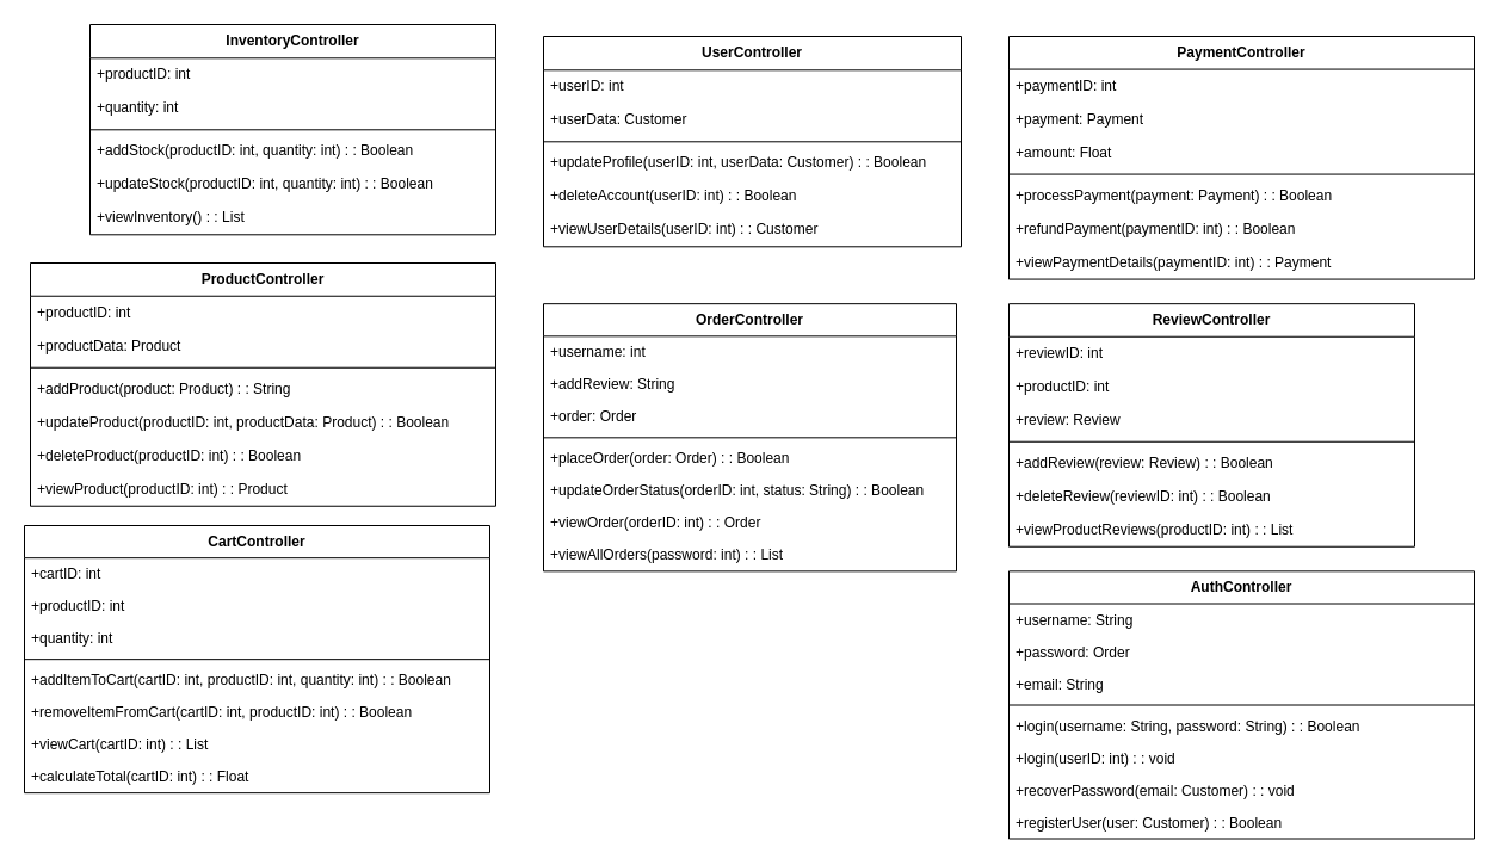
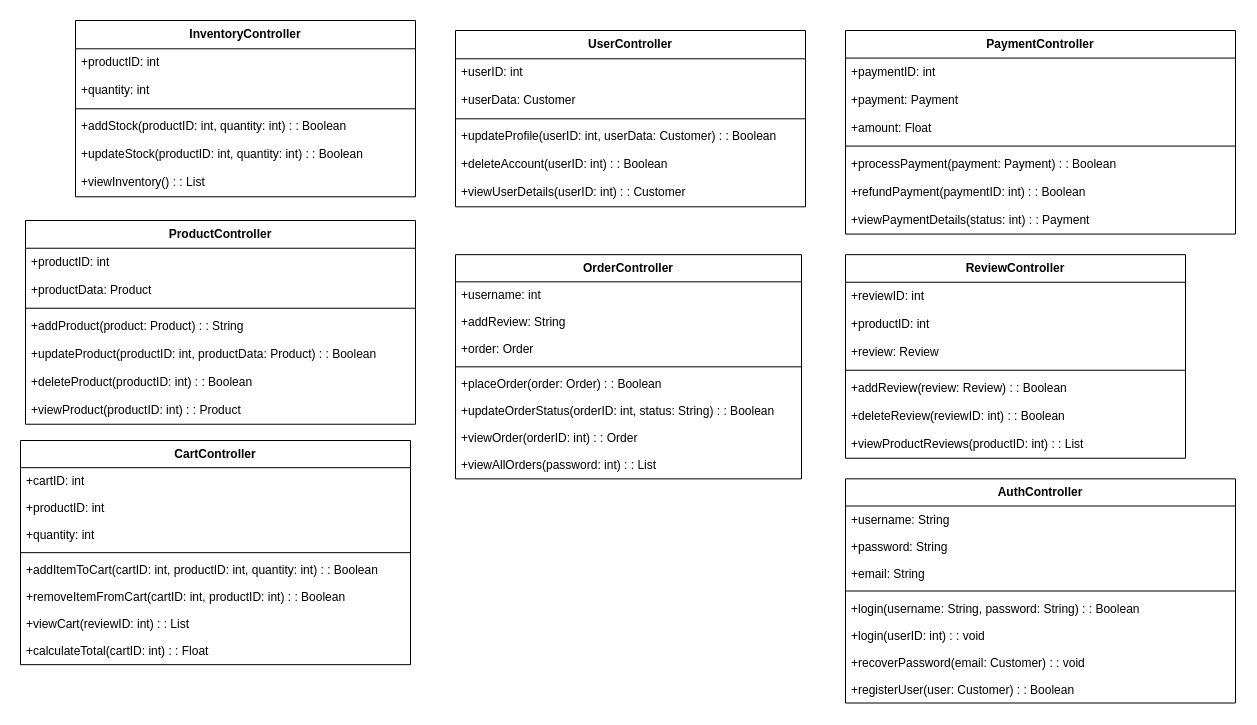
- <mxCell id="58" value="+viewPaymentDetails(paymentID: int) : : Payment" style="text;strokeColor=none;fillColor=none;align=left;verticalAlign=top;spacingLeft=4;spacingRight=4;overflow=hidden;rotatable=0;points=[[0,0.5],[1,0.5]];portConstraint=eastwest;" parent="51" vertex="1"><mxGeometry y="175.571" width="390" height="28" as="geometry" /></mxCell>
+ <mxCell id="58" value="+viewPaymentDetails(status: int) : : Payment" style="text;strokeColor=none;fillColor=none;align=left;verticalAlign=top;spacingLeft=4;spacingRight=4;overflow=hidden;rotatable=0;points=[[0,0.5],[1,0.5]];portConstraint=eastwest;" parent="51" vertex="1"><mxGeometry y="175.571" width="390" height="28" as="geometry" /></mxCell>
- <mxCell id="4" value="+password: Order" style="text;strokeColor=none;fillColor=none;align=left;verticalAlign=top;spacingLeft=4;spacingRight=4;overflow=hidden;rotatable=0;points=[[0,0.5],[1,0.5]];portConstraint=eastwest;" parent="2" vertex="1"><mxGeometry y="54.175" width="390" height="27" as="geometry" /></mxCell>
+ <mxCell id="4" value="+password: String" style="text;strokeColor=none;fillColor=none;align=left;verticalAlign=top;spacingLeft=4;spacingRight=4;overflow=hidden;rotatable=0;points=[[0,0.5],[1,0.5]];portConstraint=eastwest;" parent="2" vertex="1"><mxGeometry y="54.175" width="390" height="27" as="geometry" /></mxCell>
- <mxCell id="42" value="+viewCart(cartID: int) : : List" style="text;strokeColor=none;fillColor=none;align=left;verticalAlign=top;spacingLeft=4;spacingRight=4;overflow=hidden;rotatable=0;points=[[0,0.5],[1,0.5]];portConstraint=eastwest;" parent="35" vertex="1"><mxGeometry y="170.175" width="390" height="27" as="geometry" /></mxCell>
+ <mxCell id="42" value="+viewCart(reviewID: int) : : List" style="text;strokeColor=none;fillColor=none;align=left;verticalAlign=top;spacingLeft=4;spacingRight=4;overflow=hidden;rotatable=0;points=[[0,0.5],[1,0.5]];portConstraint=eastwest;" parent="35" vertex="1"><mxGeometry y="170.175" width="390" height="27" as="geometry" /></mxCell>
